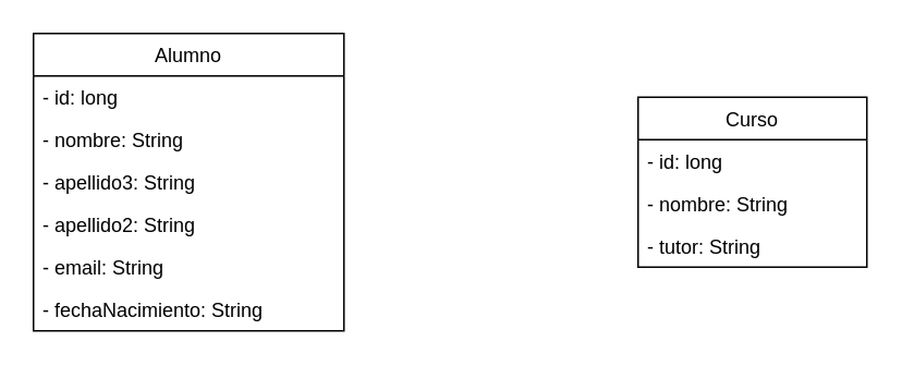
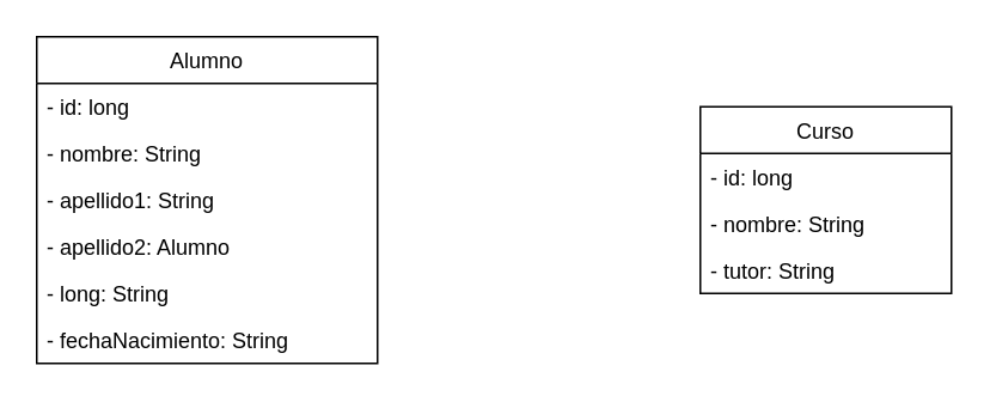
- <mxCell id="5" value="- apellido3: String&#10;" style="text;strokeColor=none;fillColor=none;align=left;verticalAlign=top;spacingLeft=4;spacingRight=4;overflow=hidden;rotatable=0;points=[[0,0.5],[1,0.5]];portConstraint=eastwest;" vertex="1" parent="2"><mxGeometry y="78" width="190" height="26" as="geometry" /></mxCell>
+ <mxCell id="5" value="- apellido1: String&#10;" style="text;strokeColor=none;fillColor=none;align=left;verticalAlign=top;spacingLeft=4;spacingRight=4;overflow=hidden;rotatable=0;points=[[0,0.5],[1,0.5]];portConstraint=eastwest;" vertex="1" parent="2"><mxGeometry y="78" width="190" height="26" as="geometry" /></mxCell>
- <mxCell id="6" value="- apellido2: String&#10;" style="text;strokeColor=none;fillColor=none;align=left;verticalAlign=top;spacingLeft=4;spacingRight=4;overflow=hidden;rotatable=0;points=[[0,0.5],[1,0.5]];portConstraint=eastwest;" vertex="1" parent="2"><mxGeometry y="104" width="190" height="26" as="geometry" /></mxCell>
+ <mxCell id="6" value="- apellido2: Alumno&#10;" style="text;strokeColor=none;fillColor=none;align=left;verticalAlign=top;spacingLeft=4;spacingRight=4;overflow=hidden;rotatable=0;points=[[0,0.5],[1,0.5]];portConstraint=eastwest;" vertex="1" parent="2"><mxGeometry y="104" width="190" height="26" as="geometry" /></mxCell>
- <mxCell id="7" value="- email: String&#10;" style="text;strokeColor=none;fillColor=none;align=left;verticalAlign=top;spacingLeft=4;spacingRight=4;overflow=hidden;rotatable=0;points=[[0,0.5],[1,0.5]];portConstraint=eastwest;" vertex="1" parent="2"><mxGeometry y="130" width="190" height="26" as="geometry" /></mxCell>
+ <mxCell id="7" value="- long: String&#10;" style="text;strokeColor=none;fillColor=none;align=left;verticalAlign=top;spacingLeft=4;spacingRight=4;overflow=hidden;rotatable=0;points=[[0,0.5],[1,0.5]];portConstraint=eastwest;" vertex="1" parent="2"><mxGeometry y="130" width="190" height="26" as="geometry" /></mxCell>
